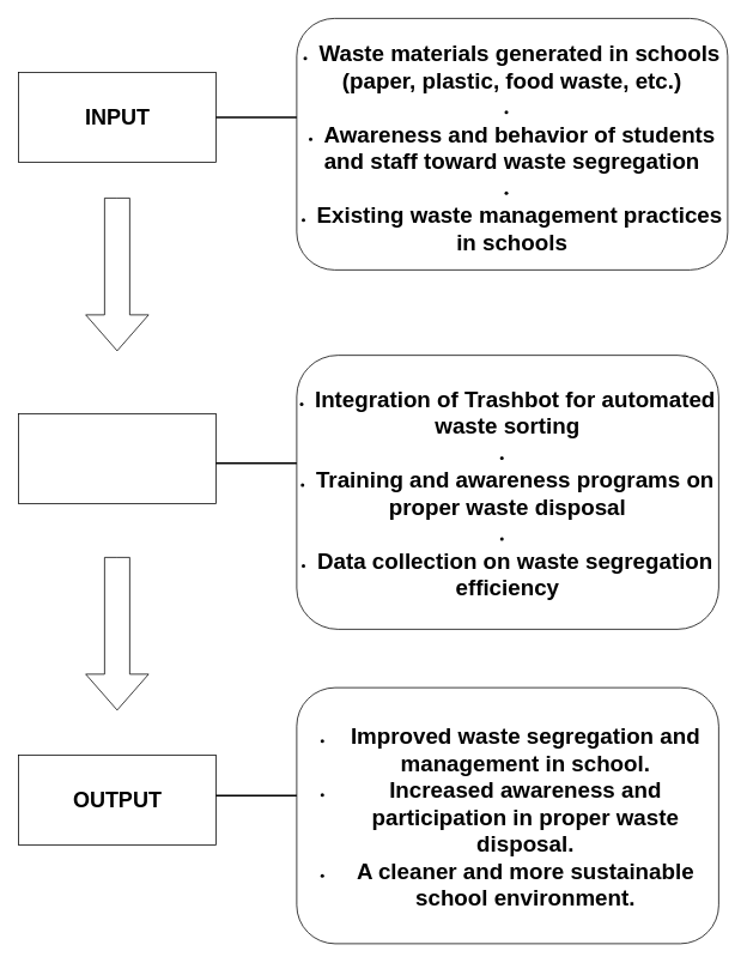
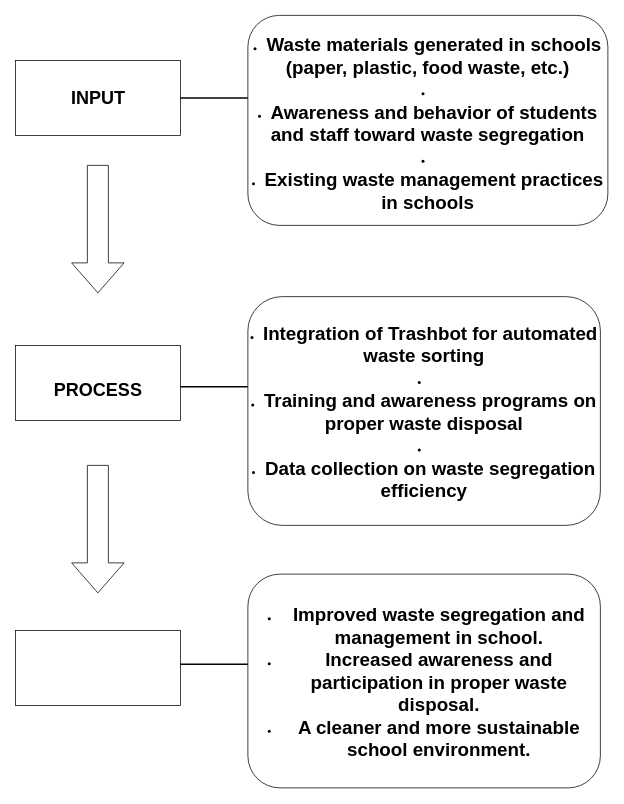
+ <mxCell id="9" value="PROCESS" style="text;strokeColor=none;fillColor=none;html=1;fontSize=24;fontStyle=1;verticalAlign=middle;align=center;" vertex="1" parent="1"><mxGeometry x="80" y="500" width="100" height="40" as="geometry" /></mxCell>
- <mxCell id="10" value="OUTPUT" style="text;strokeColor=none;fillColor=none;html=1;fontSize=24;fontStyle=1;verticalAlign=middle;align=center;" vertex="1" parent="1"><mxGeometry x="80" y="870" width="100" height="40" as="geometry" /></mxCell>
